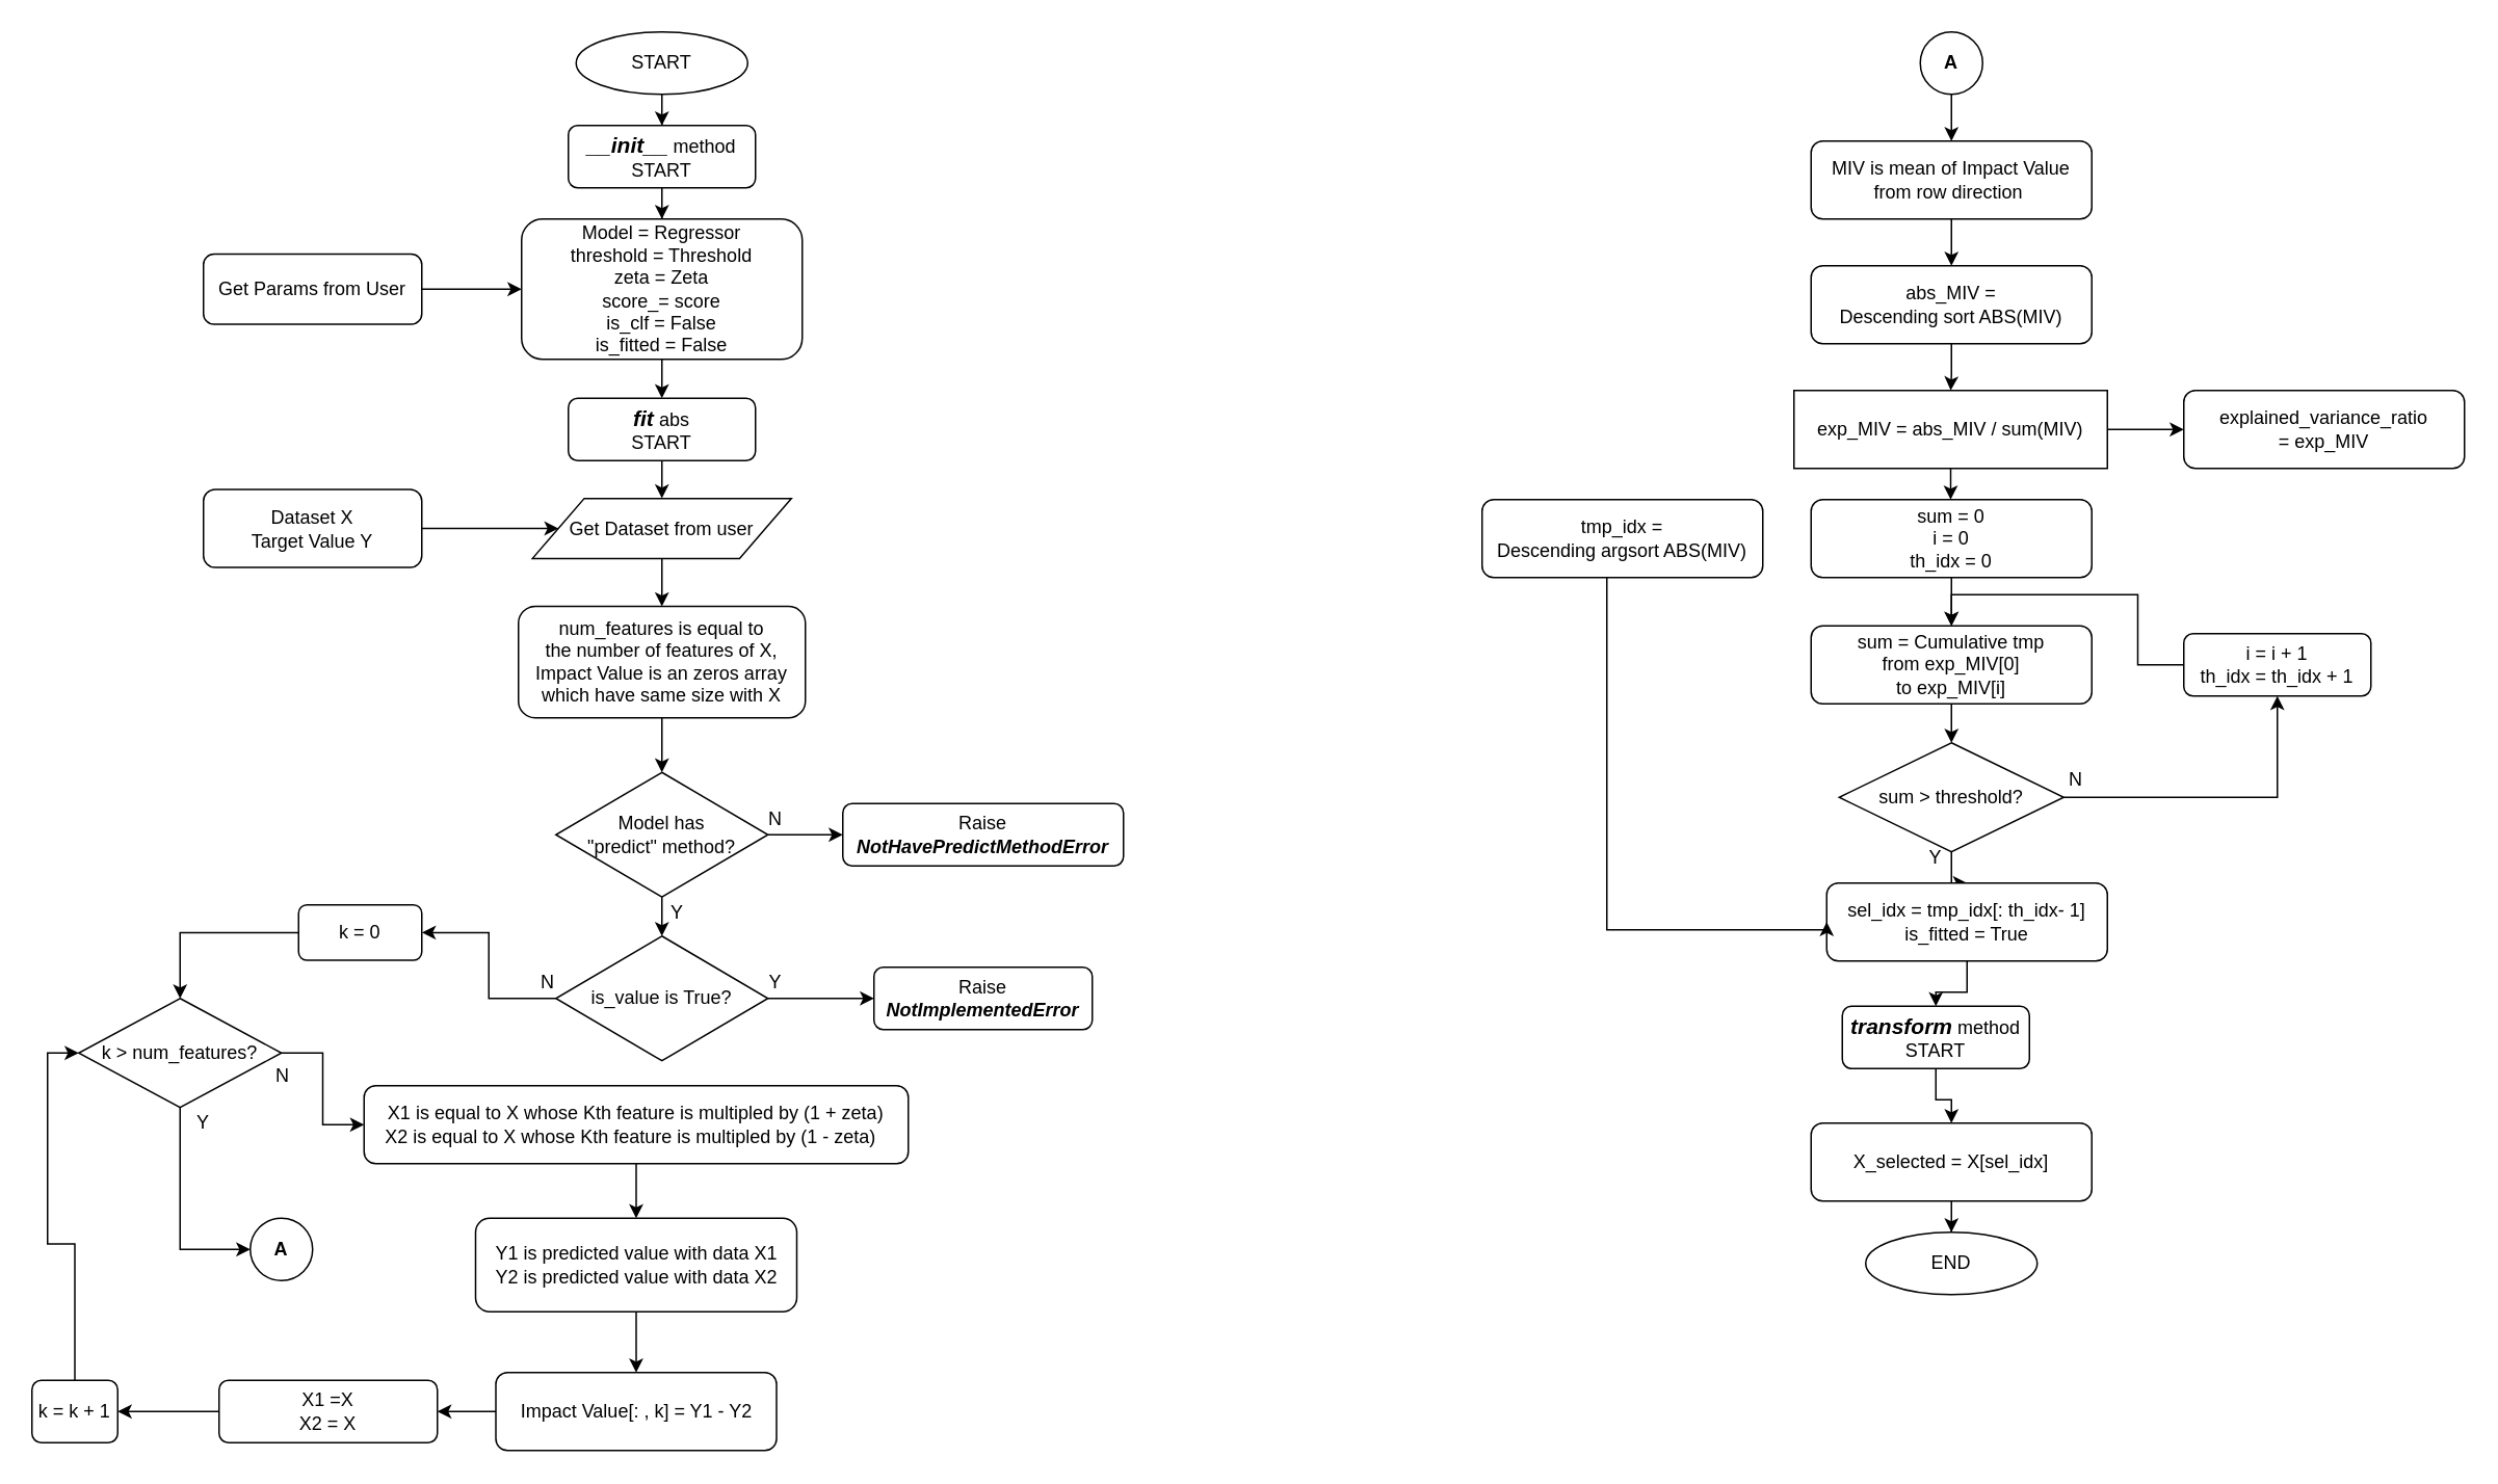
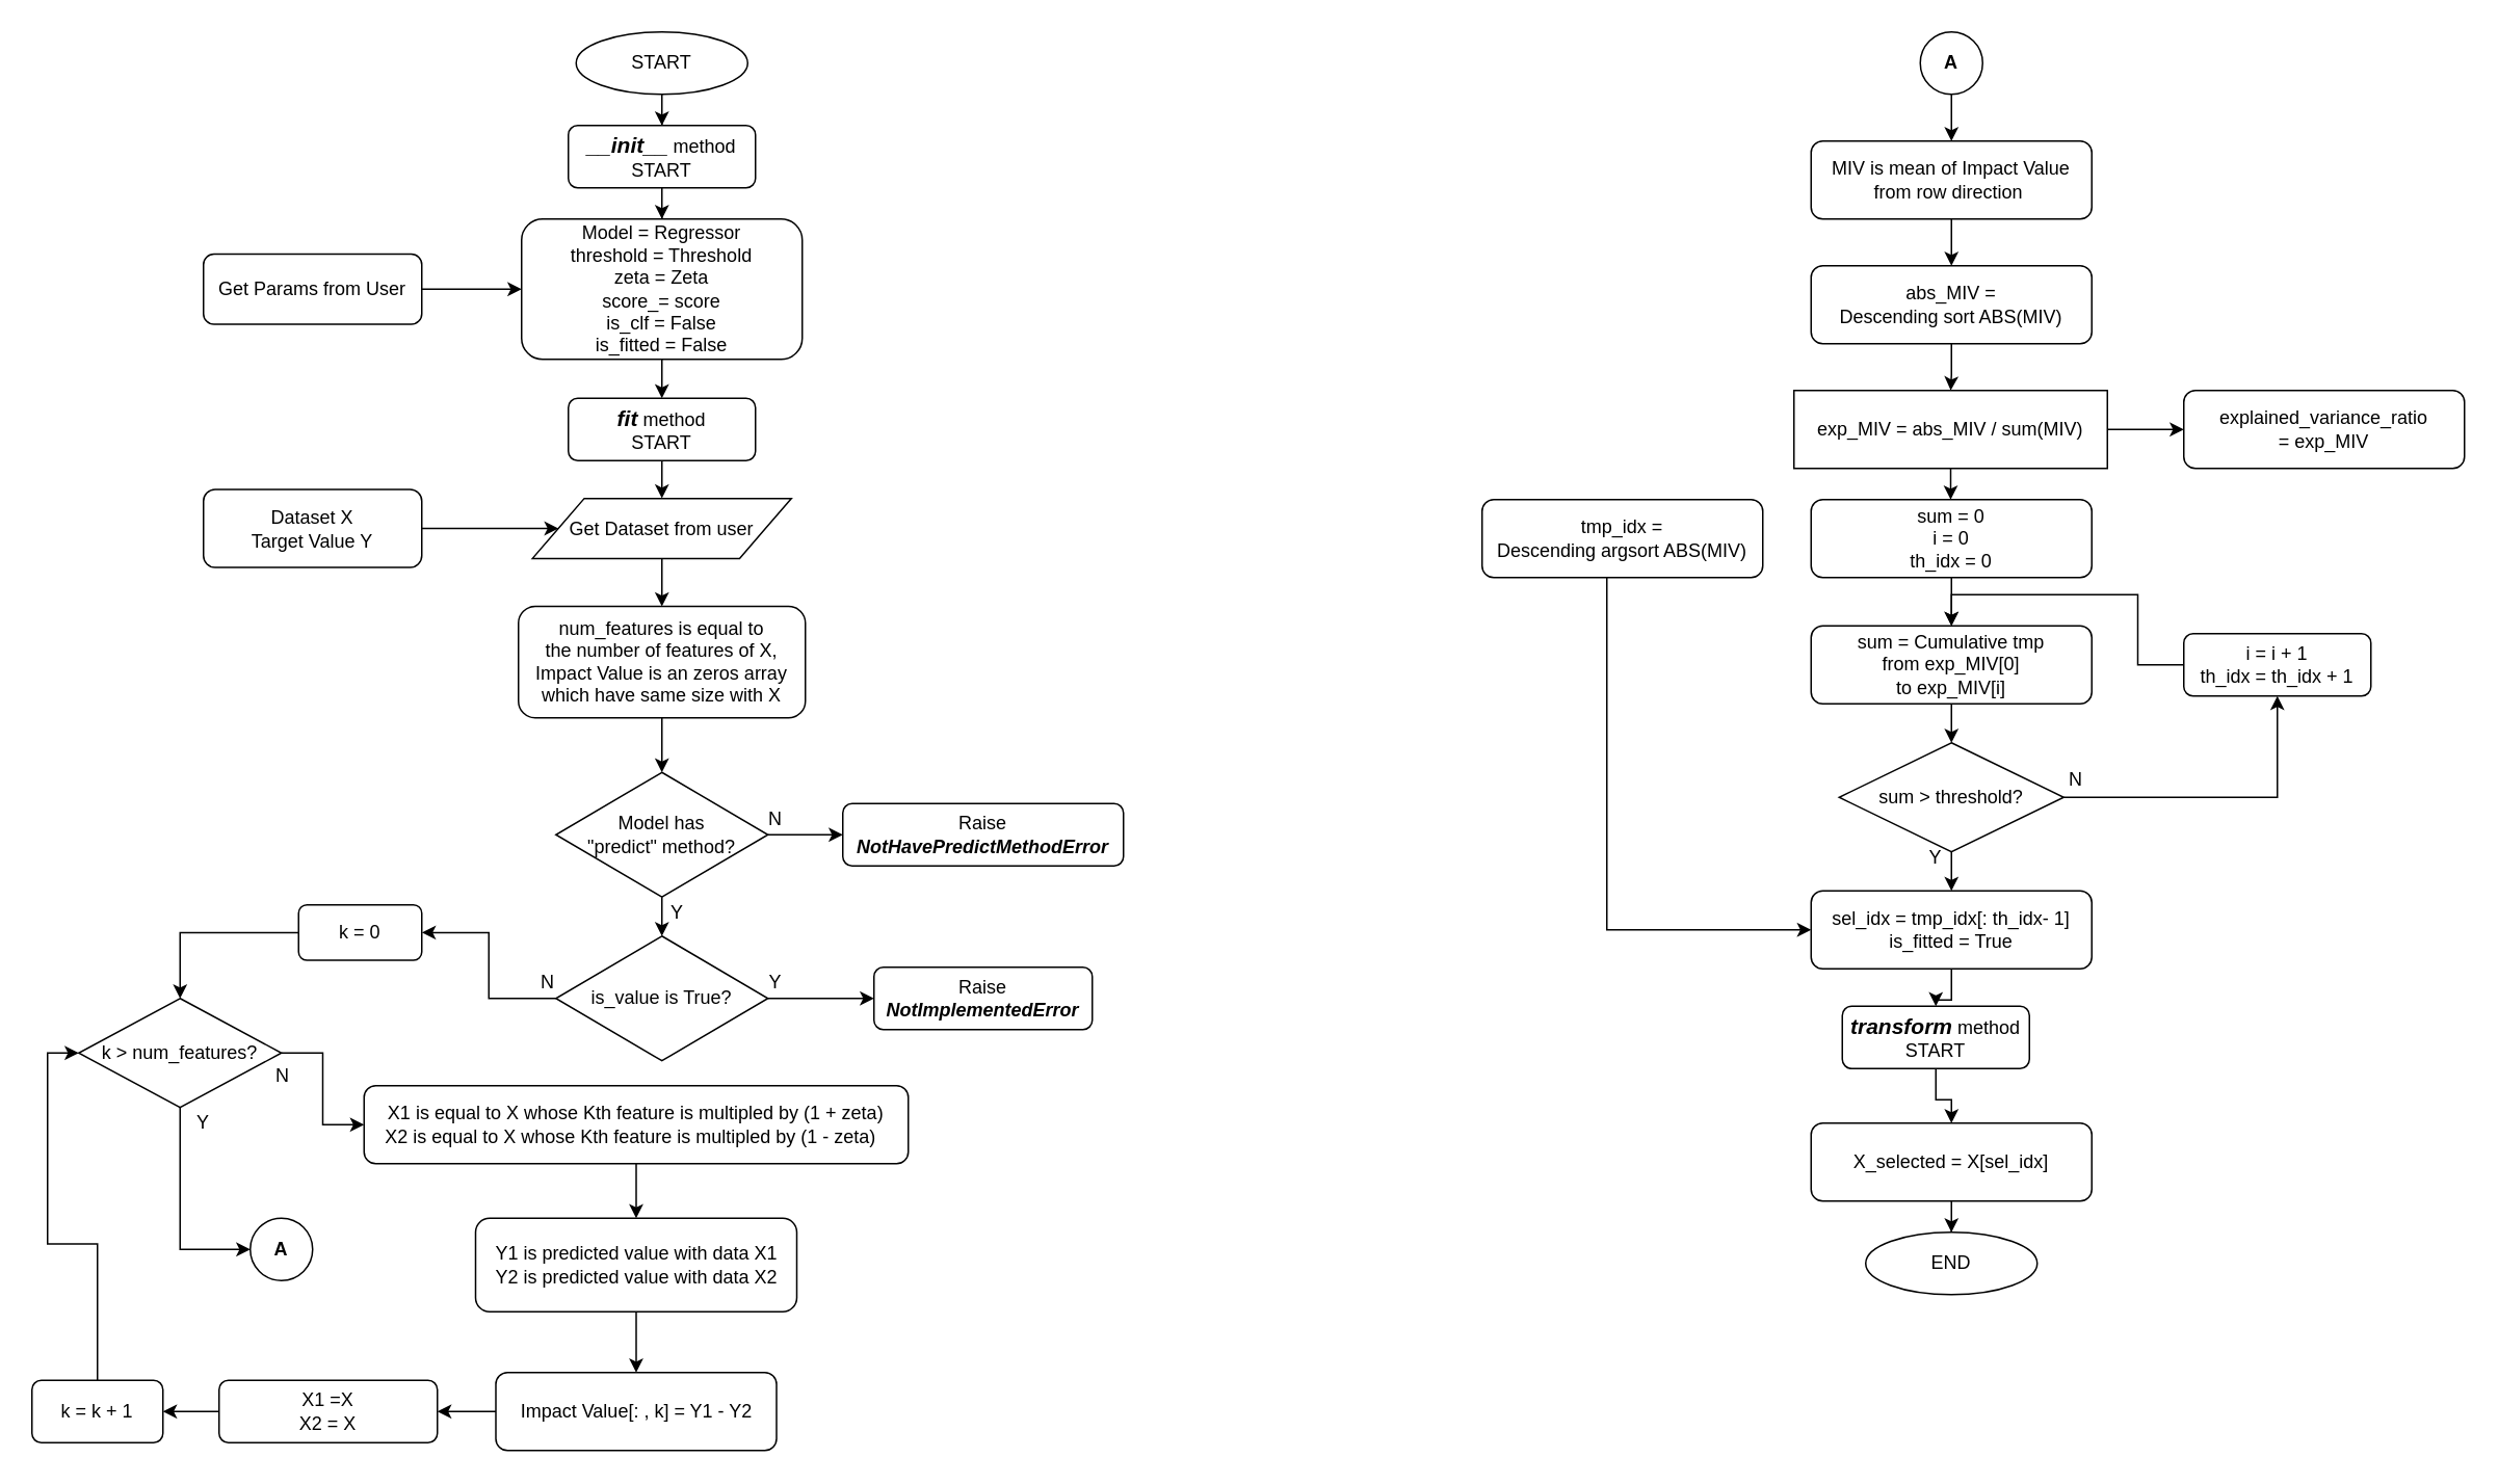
- <mxCell id="67" value="&lt;font style=&quot;font-size: 14px&quot;&gt;&lt;b&gt;&lt;i&gt;fit&lt;/i&gt;&lt;/b&gt;&lt;/font&gt; abs&lt;br&gt;START" style="rounded=1;whiteSpace=wrap;html=1;" parent="1" vertex="1"><mxGeometry x="364" y="255" width="120" height="40" as="geometry" /></mxCell>
+ <mxCell id="67" value="&lt;font style=&quot;font-size: 14px&quot;&gt;&lt;b&gt;&lt;i&gt;fit&lt;/i&gt;&lt;/b&gt;&lt;/font&gt; method&lt;br&gt;START" style="rounded=1;whiteSpace=wrap;html=1;" parent="1" vertex="1"><mxGeometry x="364" y="255" width="120" height="40" as="geometry" /></mxCell>
- <mxCell id="49" value="sel_idx = tmp_idx[: th_idx- 1]&lt;br&gt;is_fitted = True" style="rounded=1;whiteSpace=wrap;html=1;" parent="1" vertex="1"><mxGeometry x="1171" y="566" width="180" height="50" as="geometry" /></mxCell>
+ <mxCell id="49" value="sel_idx = tmp_idx[: th_idx- 1]&lt;br&gt;is_fitted = True" style="rounded=1;whiteSpace=wrap;html=1;" parent="1" vertex="1"><mxGeometry x="1161" y="571" width="180" height="50" as="geometry" /></mxCell>
- <mxCell id="32" value="k = k + 1" style="rounded=1;whiteSpace=wrap;html=1;" parent="1" vertex="1"><mxGeometry x="20" y="885" width="55" height="40" as="geometry" /></mxCell>
+ <mxCell id="32" value="k = k + 1" style="rounded=1;whiteSpace=wrap;html=1;" parent="1" vertex="1"><mxGeometry x="20" y="885" width="84" height="40" as="geometry" /></mxCell>
